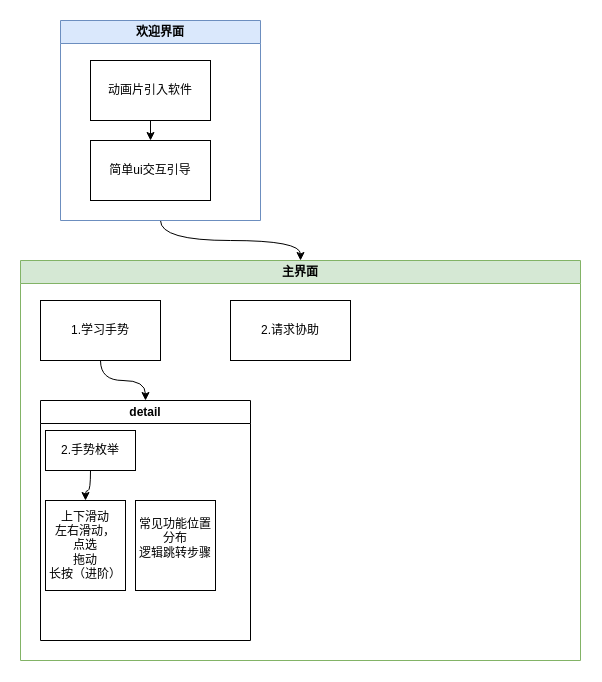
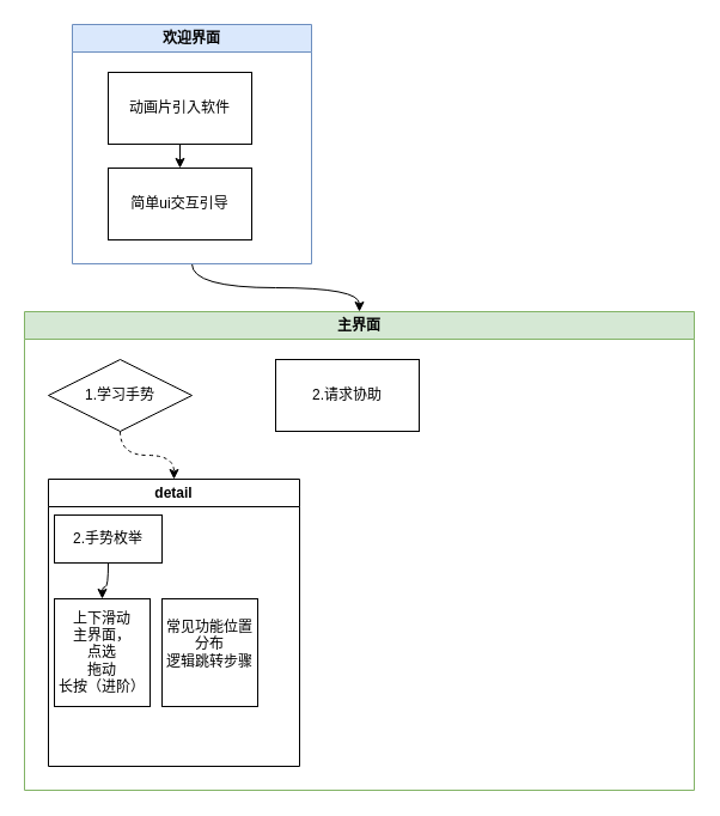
- <mxCell id="9" value="1.学习手势" style="rounded=0;whiteSpace=wrap;html=1;" vertex="1" parent="7"><mxGeometry x="20" y="40" width="120" height="60" as="geometry" /></mxCell>
+ <mxCell id="9" value="1.学习手势" style="rhombus;whiteSpace=wrap;html=1;" vertex="1" parent="7"><mxGeometry x="20" y="40" width="120" height="60" as="geometry" /></mxCell>
- <mxCell id="8" style="edgeStyle=orthogonalEdgeStyle;curved=1;rounded=0;orthogonalLoop=1;jettySize=auto;html=1;" edge="1" parent="7" source="9" target="11"><mxGeometry relative="1" as="geometry" /></mxCell>
+ <mxCell id="8" style="edgeStyle=orthogonalEdgeStyle;curved=1;rounded=0;orthogonalLoop=1;jettySize=auto;html=1;dashed=1;" edge="1" parent="7" source="9" target="11"><mxGeometry relative="1" as="geometry" /></mxCell>
- <mxCell id="14" value="&lt;div&gt;上下滑动&lt;/div&gt;&lt;div&gt;左右滑动，&lt;/div&gt;&lt;div&gt;点选&lt;/div&gt;&lt;div&gt;拖动&lt;/div&gt;&lt;div&gt;长按（进阶）&lt;/div&gt;" style="rounded=0;whiteSpace=wrap;html=1;" vertex="1" parent="11"><mxGeometry x="5" y="100" width="80" height="90" as="geometry" /></mxCell>
+ <mxCell id="14" value="&lt;div&gt;上下滑动&lt;/div&gt;&lt;div&gt;主界面，&lt;/div&gt;&lt;div&gt;点选&lt;/div&gt;&lt;div&gt;拖动&lt;/div&gt;&lt;div&gt;长按（进阶）&lt;/div&gt;" style="rounded=0;whiteSpace=wrap;html=1;" vertex="1" parent="11"><mxGeometry x="5" y="100" width="80" height="90" as="geometry" /></mxCell>
